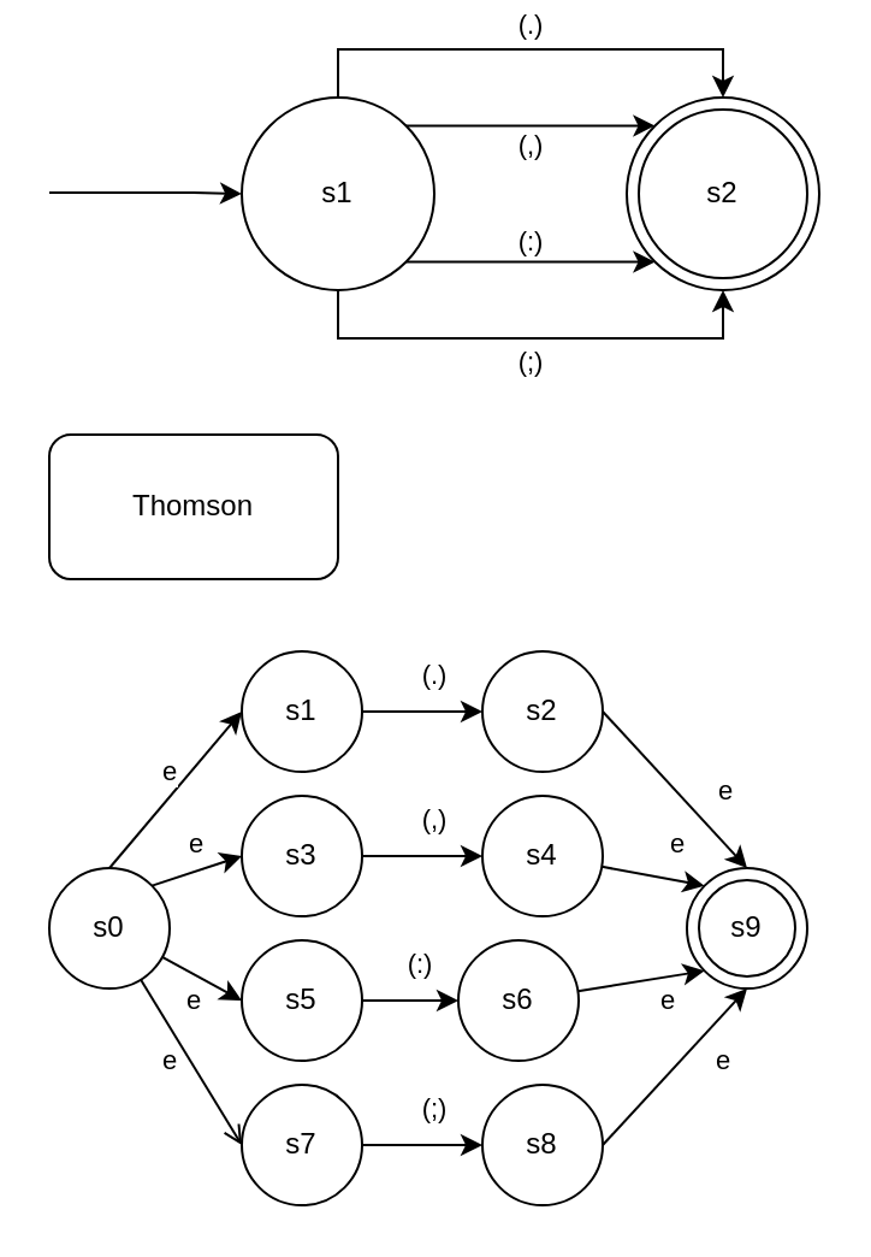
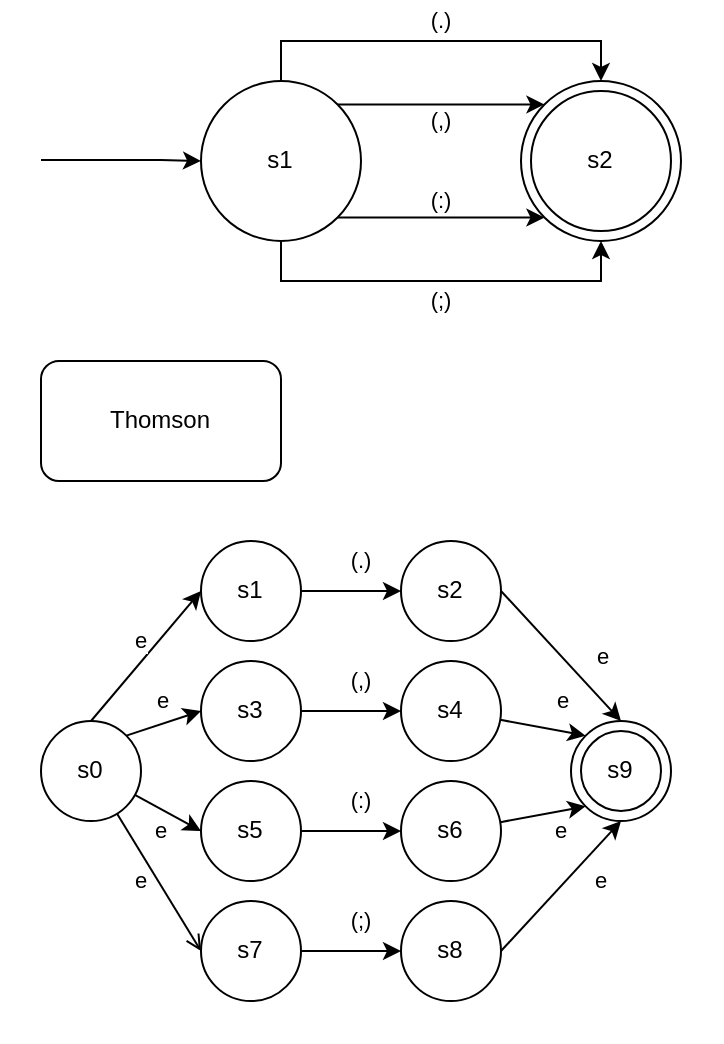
- <mxCell id="19" value="s6" style="ellipse;whiteSpace=wrap;html=1;aspect=fixed;" vertex="1" parent="1"><mxGeometry x="190" y="390" width="50" height="50" as="geometry" /></mxCell>
+ <mxCell id="19" value="s6" style="ellipse;whiteSpace=wrap;html=1;aspect=fixed;" vertex="1" parent="1"><mxGeometry x="200" y="390" width="50" height="50" as="geometry" /></mxCell>
